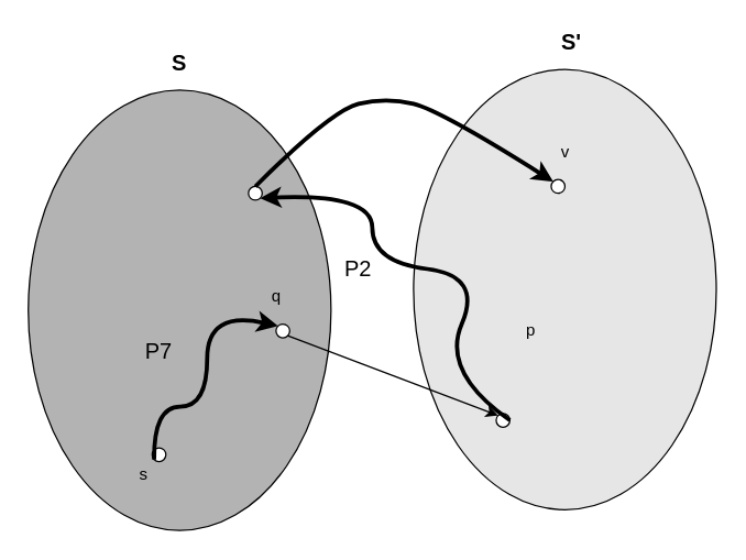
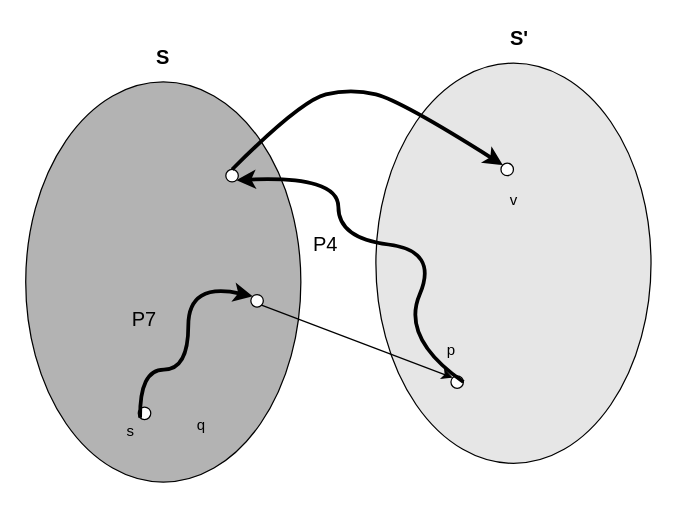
- <mxCell id="12" value="v" style="text;html=1;align=center;verticalAlign=middle;resizable=0;points=[];autosize=1;strokeColor=none;fontColor=#000000;" vertex="1" parent="1"><mxGeometry x="400" y="100" width="20" height="20" as="geometry" /></mxCell>
+ <mxCell id="12" value="v" style="text;html=1;align=center;verticalAlign=middle;resizable=0;points=[];autosize=1;strokeColor=none;fontColor=#000000;" vertex="1" parent="1"><mxGeometry x="400" y="150" width="20" height="20" as="geometry" /></mxCell>
- <mxCell id="18" value="&lt;font style=&quot;font-size: 16px&quot;&gt;P2&lt;/font&gt;" style="text;html=1;strokeColor=none;fillColor=none;align=center;verticalAlign=middle;whiteSpace=wrap;rounded=0;fontColor=#000000;" vertex="1" parent="1"><mxGeometry x="240" y="185" width="40" height="20" as="geometry" /></mxCell>
+ <mxCell id="18" value="&lt;font style=&quot;font-size: 16px&quot;&gt;P4&lt;/font&gt;" style="text;html=1;strokeColor=none;fillColor=none;align=center;verticalAlign=middle;whiteSpace=wrap;rounded=0;fontColor=#000000;" vertex="1" parent="1"><mxGeometry x="240" y="185" width="40" height="20" as="geometry" /></mxCell>
- <mxCell id="8" value="q" style="text;html=1;align=center;verticalAlign=middle;resizable=0;points=[];autosize=1;strokeColor=none;fontColor=#000000;" vertex="1" parent="1"><mxGeometry x="190" y="205" width="20" height="20" as="geometry" /></mxCell>
+ <mxCell id="8" value="q" style="text;html=1;align=center;verticalAlign=middle;resizable=0;points=[];autosize=1;strokeColor=none;fontColor=#000000;" vertex="1" parent="1"><mxGeometry x="150" y="330" width="20" height="20" as="geometry" /></mxCell>
- <mxCell id="10" value="p" style="text;html=1;align=center;verticalAlign=middle;resizable=0;points=[];autosize=1;strokeColor=none;fontColor=#000000;" vertex="1" parent="1"><mxGeometry x="375" y="230" width="20" height="20" as="geometry" /></mxCell>
+ <mxCell id="10" value="p" style="text;html=1;align=center;verticalAlign=middle;resizable=0;points=[];autosize=1;strokeColor=none;fontColor=#000000;" vertex="1" parent="1"><mxGeometry x="350" y="270" width="20" height="20" as="geometry" /></mxCell>
